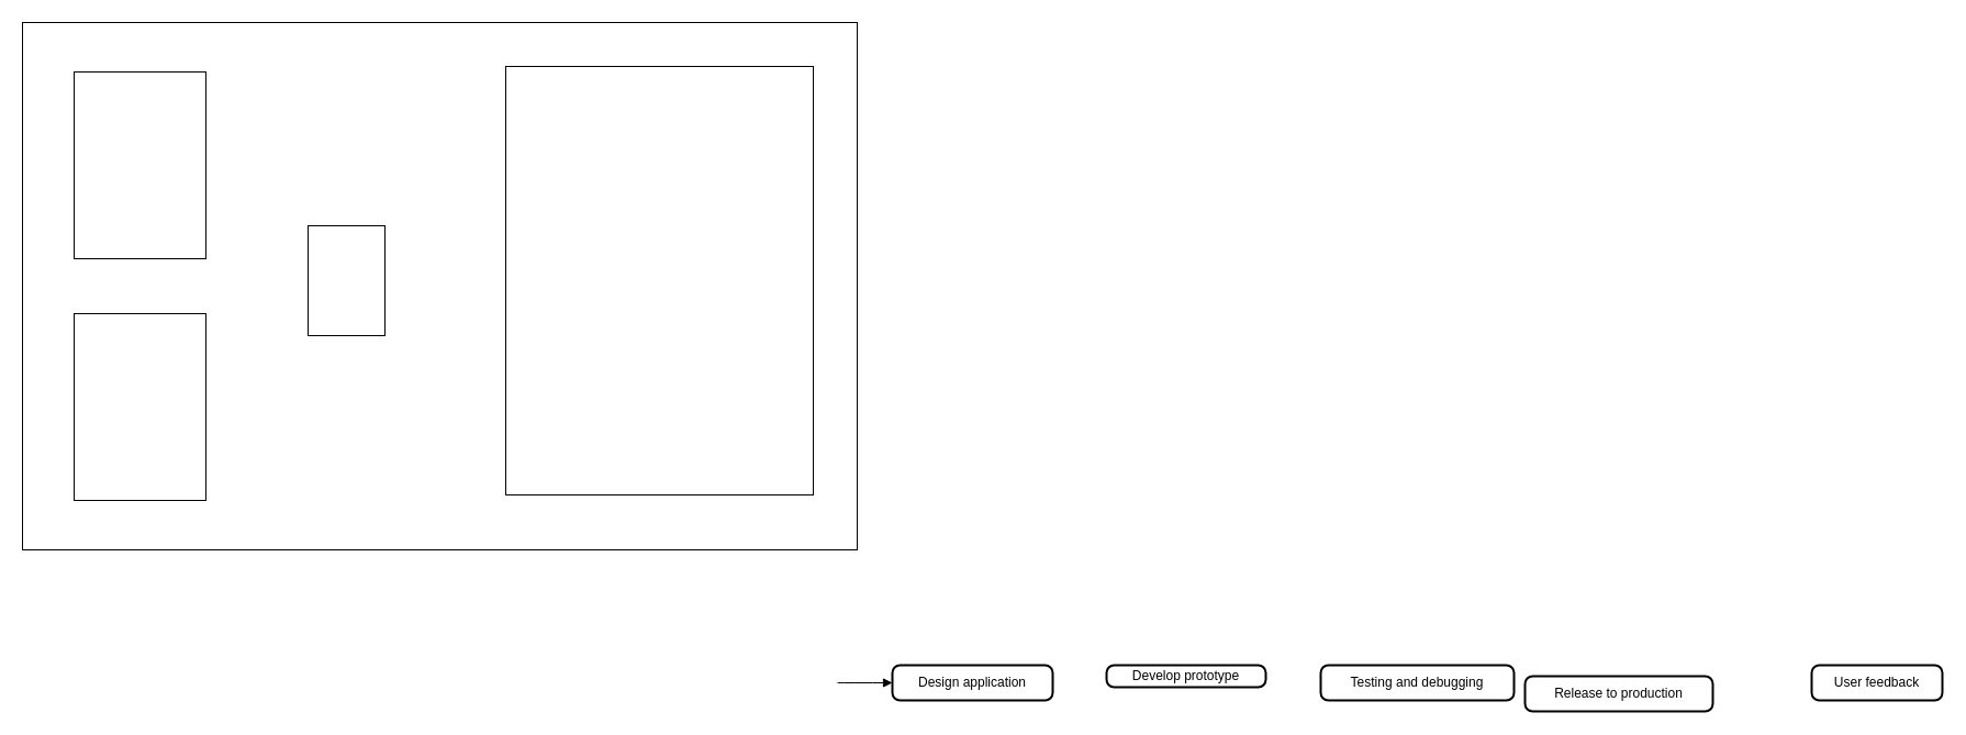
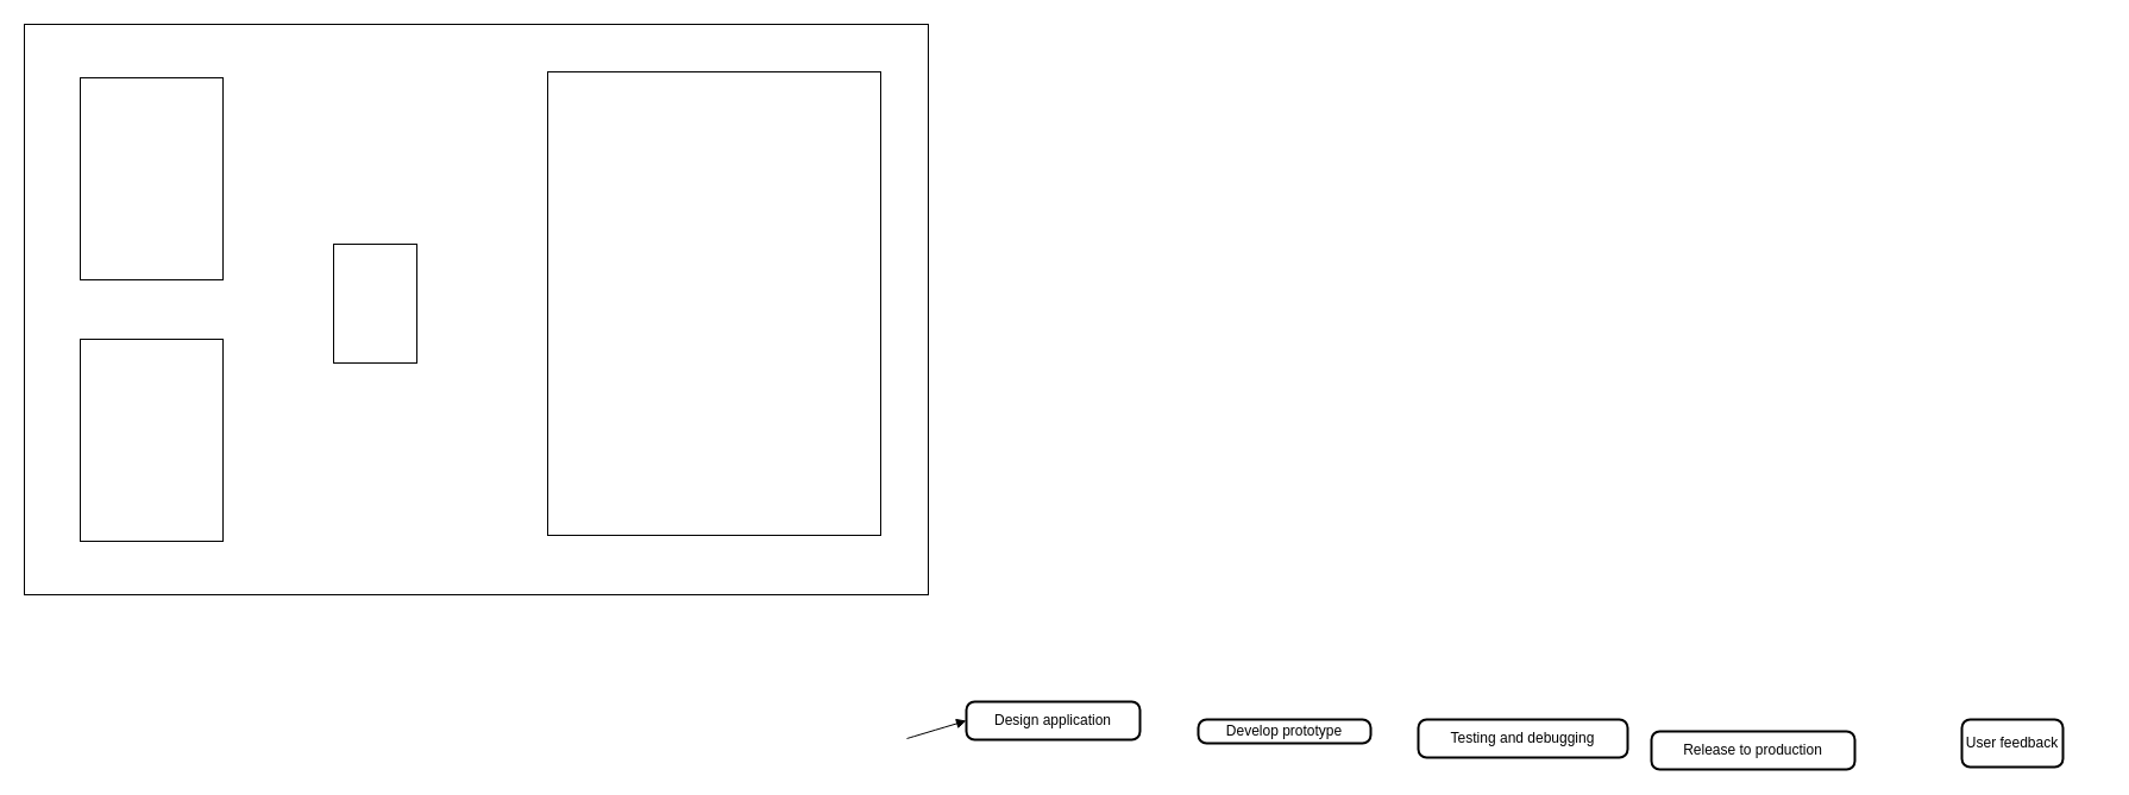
- <mxCell id="2" value="Design application" style="rounded=1;absoluteArcSize=1;arcSize=14;whiteSpace=wrap;strokeWidth=2;" parent="1" vertex="1"><mxGeometry x="812" width="146" height="32" as="geometry" y="605" /></mxCell>
+ <mxCell id="2" value="Design application" style="rounded=1;absoluteArcSize=1;arcSize=14;whiteSpace=wrap;strokeWidth=2;" parent="1" vertex="1"><mxGeometry x="812" y="590" width="146" height="32" as="geometry" /></mxCell>
- <mxCell id="4" value="Testing and debugging" style="rounded=1;absoluteArcSize=1;arcSize=14;whiteSpace=wrap;strokeWidth=2;" parent="1" vertex="1"><mxGeometry x="1202" width="176" height="32" as="geometry" y="605" /></mxCell>
+ <mxCell id="4" value="Testing and debugging" style="rounded=1;absoluteArcSize=1;arcSize=14;whiteSpace=wrap;strokeWidth=2;" parent="1" vertex="1"><mxGeometry x="1192" y="605" width="176" height="32" as="geometry" /></mxCell>
- <mxCell id="6" value="User feedback" style="rounded=1;absoluteArcSize=1;arcSize=14;whiteSpace=wrap;strokeWidth=2;" parent="1" vertex="1"><mxGeometry x="1649" width="119" height="32" as="geometry" y="605" /></mxCell>
+ <mxCell id="6" value="User feedback" style="rounded=1;absoluteArcSize=1;arcSize=14;whiteSpace=wrap;strokeWidth=2;" parent="1" vertex="1"><mxGeometry x="1649" y="605" width="85" height="40" as="geometry" /></mxCell>
